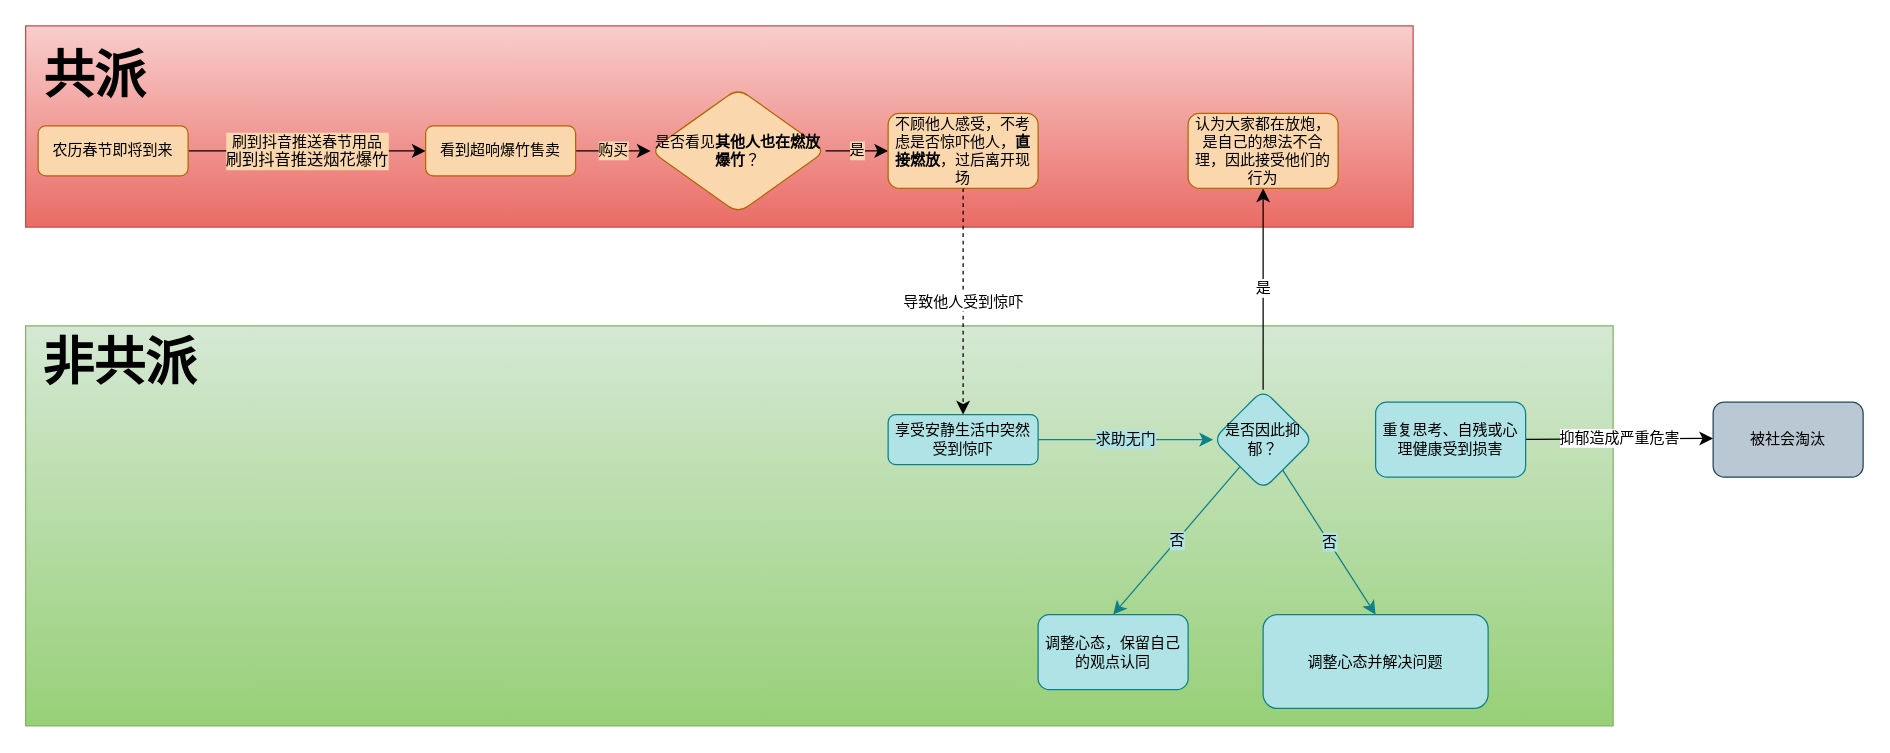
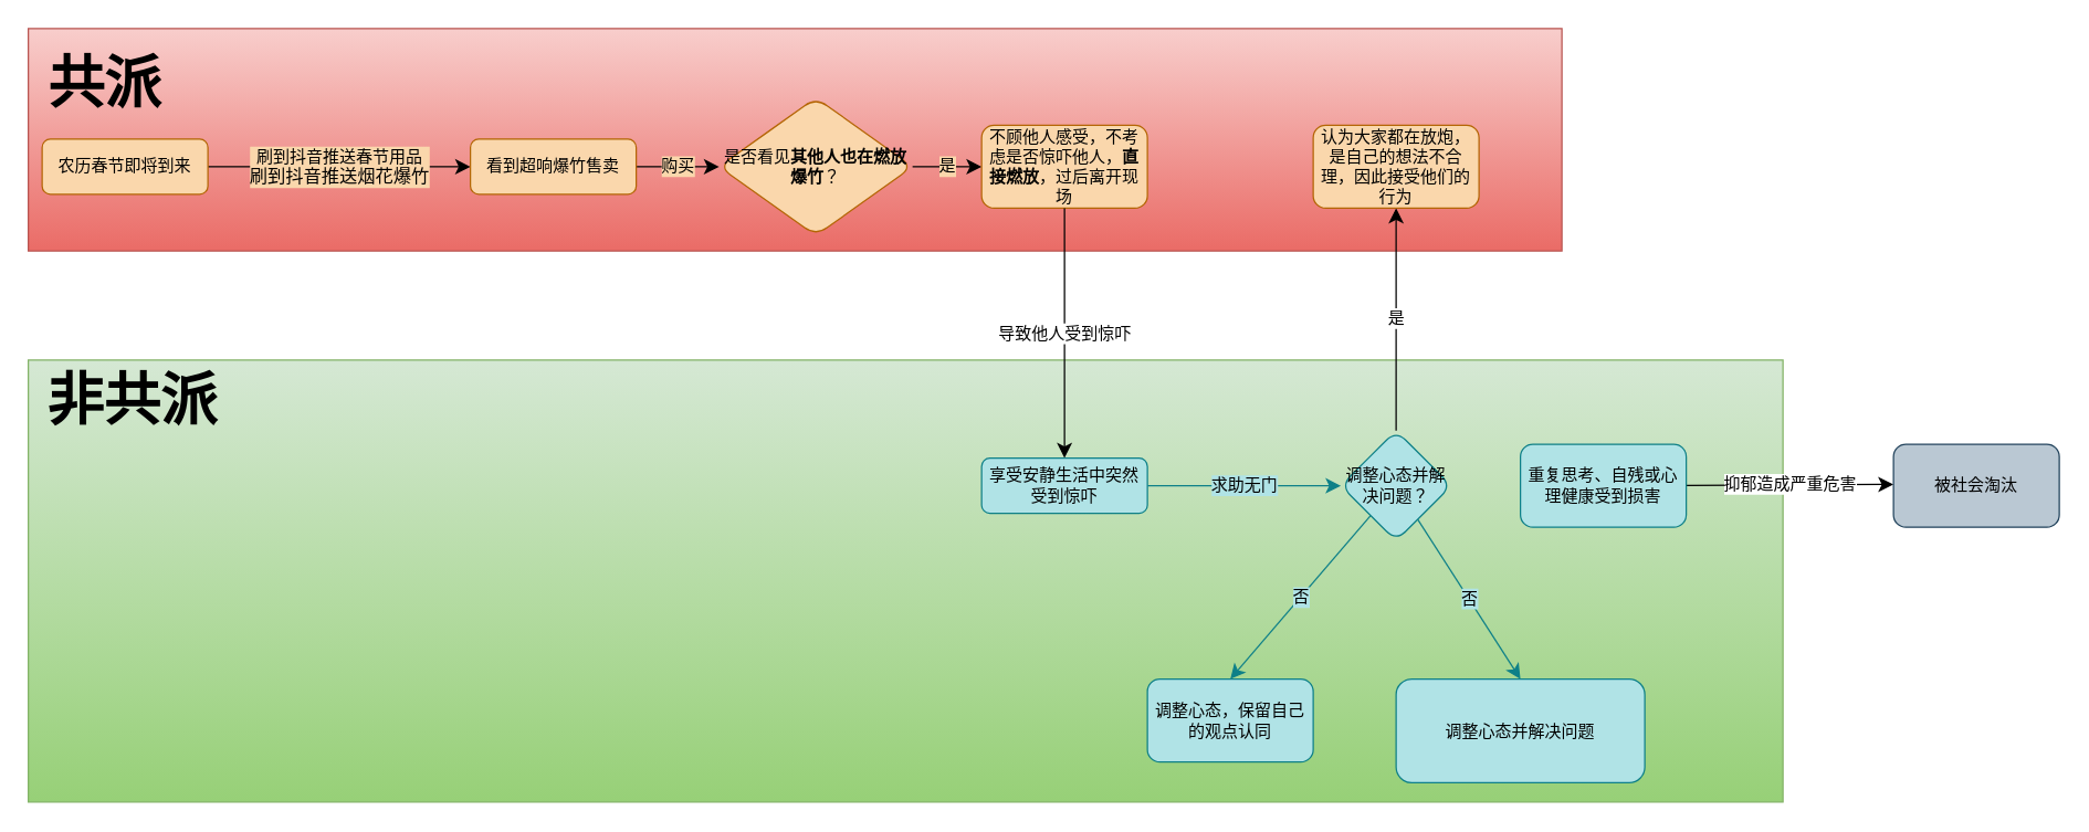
- <mxCell id="11" value="导致他人受到惊吓" style="edgeStyle=none;curved=1;rounded=1;orthogonalLoop=1;jettySize=auto;html=1;fontSize=12;startSize=8;endSize=8;entryX=0.5;entryY=0;entryDx=0;entryDy=0;dashed=1;" edge="1" parent="1" source="10" target="13"><mxGeometry relative="1" as="geometry"><mxPoint x="770" y="317.01" as="targetPoint" /></mxGeometry></mxCell>
+ <mxCell id="11" value="导致他人受到惊吓" style="edgeStyle=none;curved=1;rounded=1;orthogonalLoop=1;jettySize=auto;html=1;fontSize=12;startSize=8;endSize=8;entryX=0.5;entryY=0;entryDx=0;entryDy=0;" edge="1" parent="1" source="10" target="13"><mxGeometry relative="1" as="geometry"><mxPoint x="770" y="317.01" as="targetPoint" /></mxGeometry></mxCell>
- <mxCell id="17" value="是否因此抑郁？" style="rhombus;whiteSpace=wrap;html=1;rounded=1;fillColor=#b0e3e6;strokeColor=#0e8088;" vertex="1" parent="1"><mxGeometry x="970" y="311" width="80" height="80" as="geometry" /></mxCell>
+ <mxCell id="17" value="调整心态并解决问题？" style="rhombus;whiteSpace=wrap;html=1;rounded=1;fillColor=#b0e3e6;strokeColor=#0e8088;" vertex="1" parent="1"><mxGeometry x="970" y="311" width="80" height="80" as="geometry" /></mxCell>
